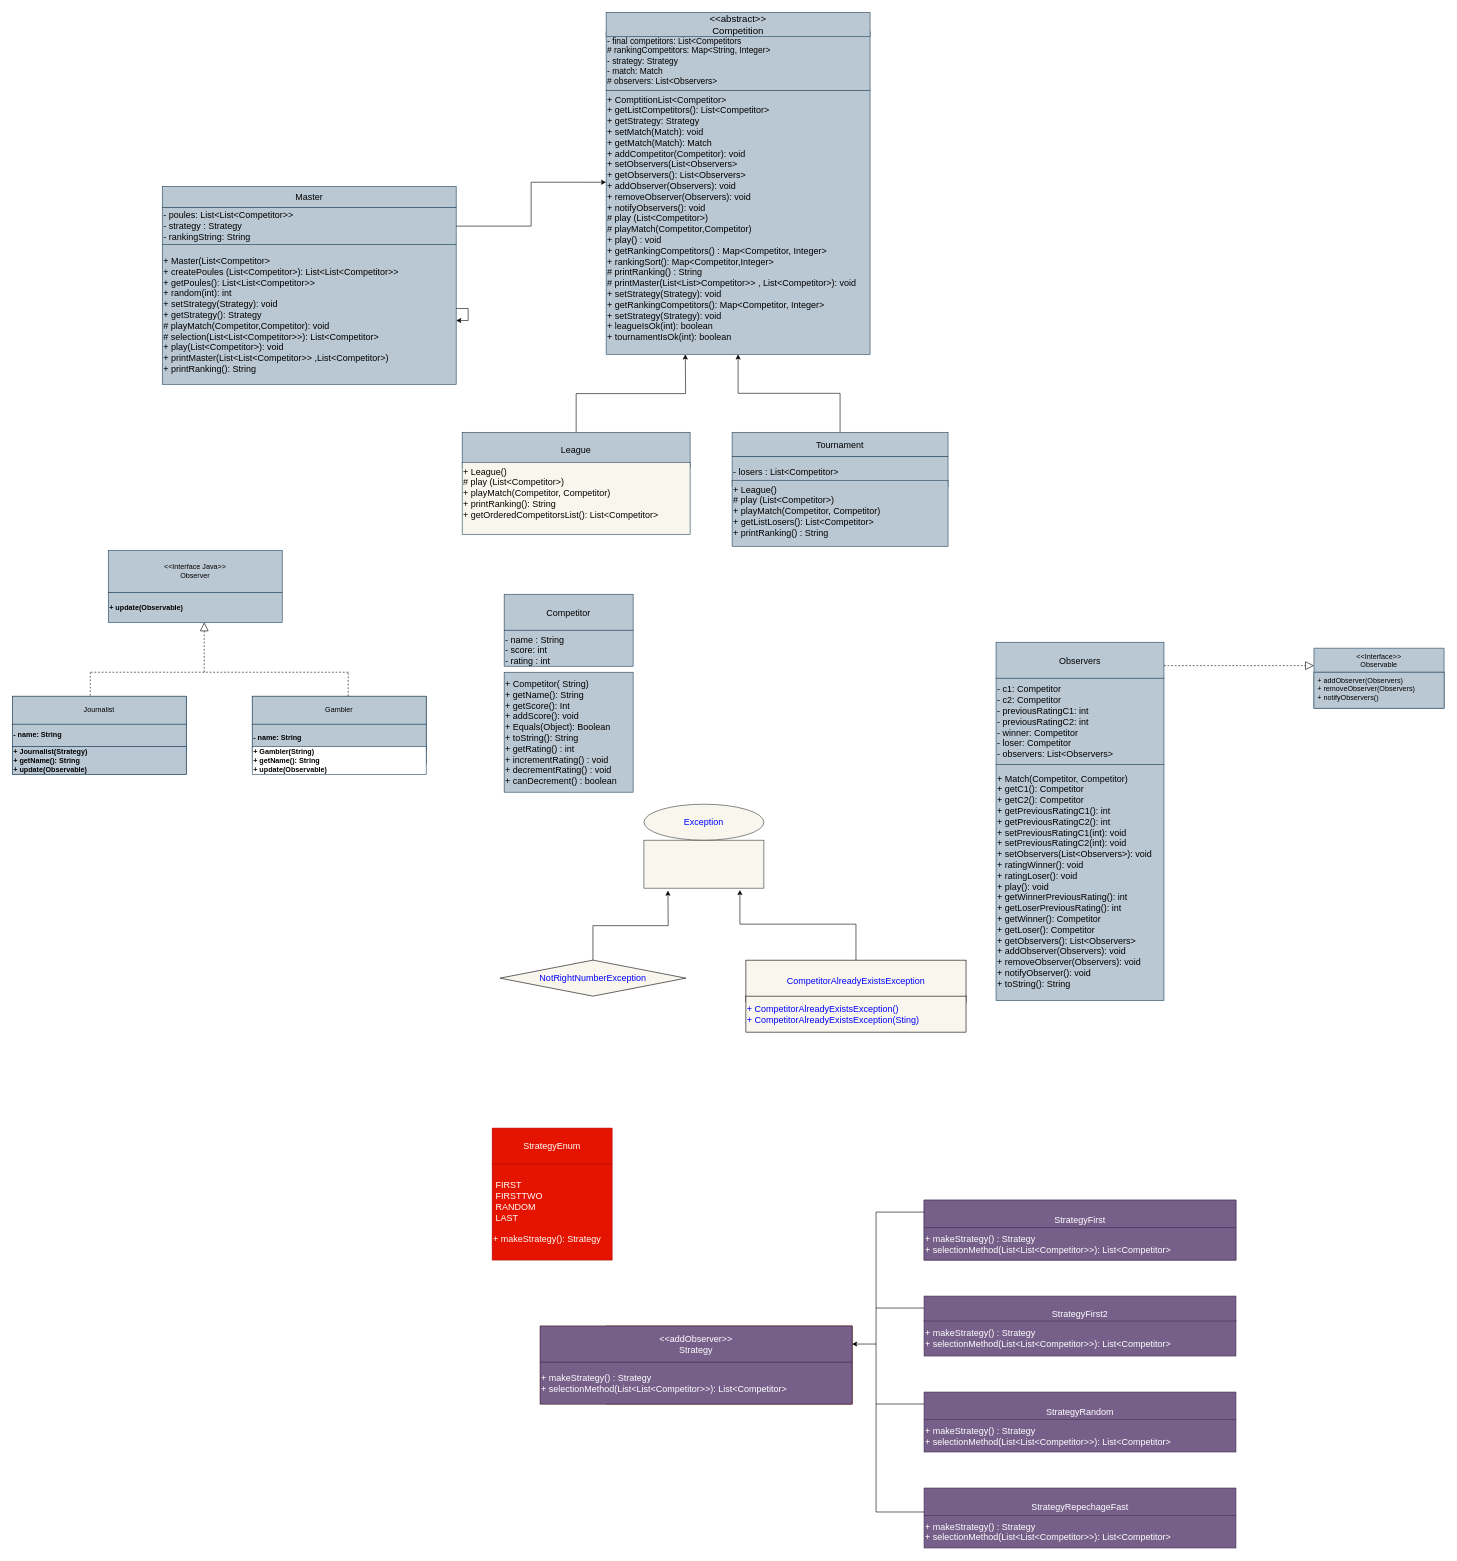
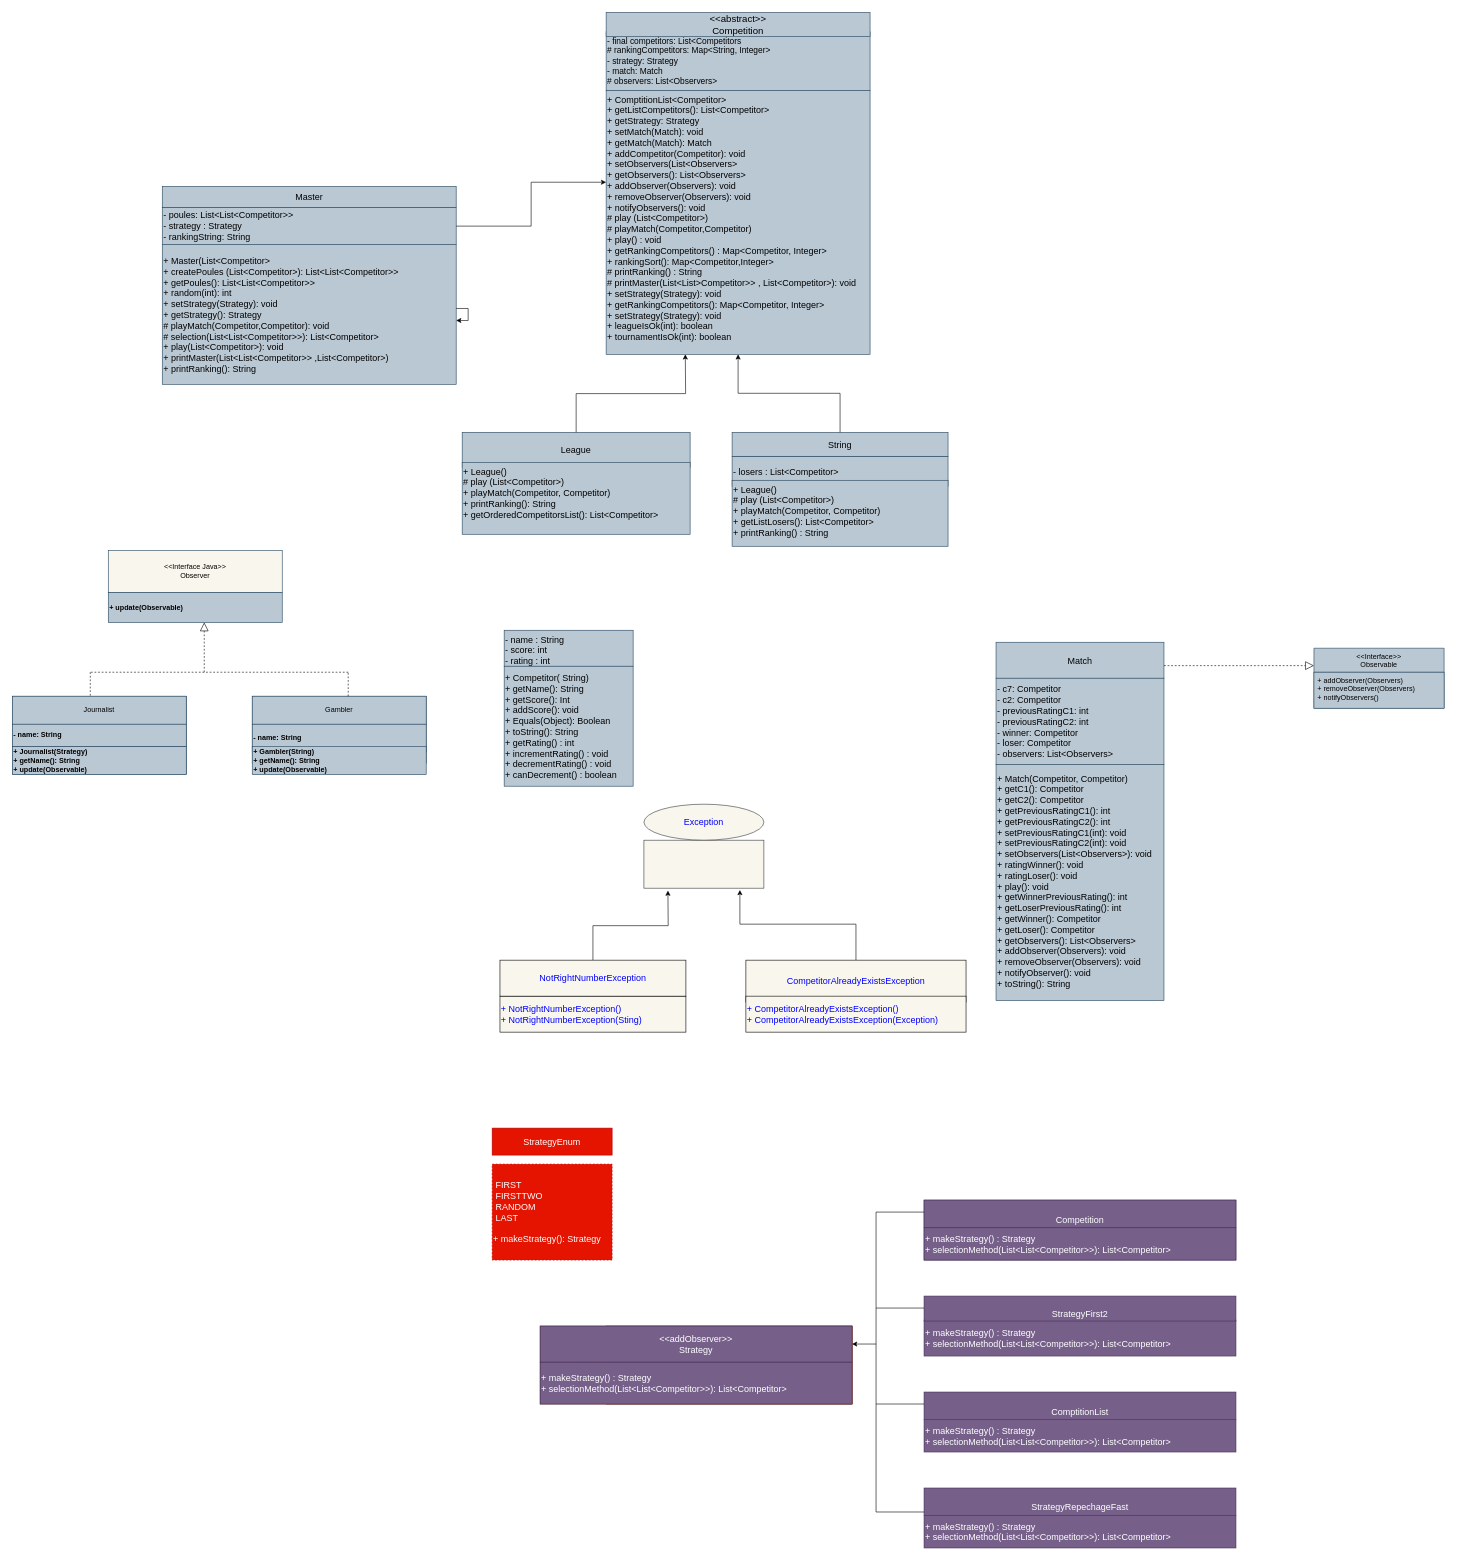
- <mxCell id="15" value="Tournament" style="rounded=0;whiteSpace=wrap;html=1;strokeColor=#23445d;fontSize=15;align=center;fillColor=#bac8d3;fontColor=#000000;" parent="13" vertex="1"><mxGeometry width="360" height="40" as="geometry" /></mxCell>
+ <mxCell id="15" value="String" style="rounded=0;whiteSpace=wrap;html=1;strokeColor=#23445d;fontSize=15;align=center;fillColor=#bac8d3;fontColor=#000000;" parent="13" vertex="1"><mxGeometry width="360" height="40" as="geometry" /></mxCell>
- <mxCell id="10" value="&lt;font color=&quot;#000000&quot;&gt;+ League()&amp;nbsp;&lt;br&gt;&lt;div&gt;# play (List&amp;lt;Competitor&amp;gt;)&lt;/div&gt;&lt;div&gt;+ playMatch(Competitor,&lt;span&gt;&amp;nbsp;Competitor)&lt;/span&gt;&lt;/div&gt;&lt;div&gt;&lt;div&gt;&lt;span&gt;+ printRanking(): String&lt;/span&gt;&lt;br&gt;&lt;/div&gt;&lt;/div&gt;&lt;div&gt;&lt;div&gt;+ getOrderedCompetitorsList(): List&amp;lt;Competitor&amp;gt;&lt;/div&gt;&lt;div&gt;&lt;br&gt;&lt;/div&gt;&lt;/div&gt;&lt;/font&gt;" style="rounded=0;whiteSpace=wrap;html=1;strokeColor=#23445d;fontSize=15;align=left;fillColor=#f9f7ed;verticalAlign=top;" parent="8" vertex="1"><mxGeometry y="50" width="380" height="120" as="geometry" /></mxCell>
+ <mxCell id="10" value="&lt;font color=&quot;#000000&quot;&gt;+ League()&amp;nbsp;&lt;br&gt;&lt;div&gt;# play (List&amp;lt;Competitor&amp;gt;)&lt;/div&gt;&lt;div&gt;+ playMatch(Competitor,&lt;span&gt;&amp;nbsp;Competitor)&lt;/span&gt;&lt;/div&gt;&lt;div&gt;&lt;div&gt;&lt;span&gt;+ printRanking(): String&lt;/span&gt;&lt;br&gt;&lt;/div&gt;&lt;/div&gt;&lt;div&gt;&lt;div&gt;+ getOrderedCompetitorsList(): List&amp;lt;Competitor&amp;gt;&lt;/div&gt;&lt;div&gt;&lt;br&gt;&lt;/div&gt;&lt;/div&gt;&lt;/font&gt;" style="rounded=0;whiteSpace=wrap;html=1;strokeColor=#23445d;fontSize=15;align=left;fillColor=#bac8d3;verticalAlign=top;" parent="8" vertex="1"><mxGeometry y="50" width="380" height="120" as="geometry" /></mxCell>
- <mxCell id="79" value="&amp;lt;&amp;lt;Interface Java&amp;gt;&amp;gt;&lt;br&gt;Observer" style="rounded=0;whiteSpace=wrap;html=1;fillColor=#bac8d3;strokeColor=#23445d;" parent="78" vertex="1"><mxGeometry width="290" height="70" as="geometry" /></mxCell>
+ <mxCell id="79" value="&amp;lt;&amp;lt;Interface Java&amp;gt;&amp;gt;&lt;br&gt;Observer" style="rounded=0;whiteSpace=wrap;html=1;fillColor=#f9f7ed;strokeColor=#23445d;" parent="78" vertex="1"><mxGeometry width="290" height="70" as="geometry" /></mxCell>
- <mxCell id="21" value="Competitor" style="rounded=0;whiteSpace=wrap;html=1;fillColor=#bac8d3;strokeColor=#23445d;fontColor=#000000;fontSize=15;" parent="1" vertex="1"><mxGeometry x="840" y="990" width="215" height="60" as="geometry" /></mxCell>
- <mxCell id="26" value="Observers" style="rounded=0;whiteSpace=wrap;html=1;fontSize=15;align=center;fillColor=#bac8d3;strokeColor=#23445d;fontColor=#000000;" parent="25" vertex="1"><mxGeometry x="-40" width="280" height="60" as="geometry" /></mxCell>
+ <mxCell id="26" value="Match" style="rounded=0;whiteSpace=wrap;html=1;fontSize=15;align=center;fillColor=#bac8d3;strokeColor=#23445d;fontColor=#000000;" parent="25" vertex="1"><mxGeometry x="-40" width="280" height="60" as="geometry" /></mxCell>
- <mxCell id="28" value="- c1: Competitor&lt;br&gt;- c2: Competitor&lt;br&gt;- previousRatingC1: int&lt;br&gt;- previousRatingC2: int&lt;br&gt;- winner: Competitor&lt;br&gt;- loser: Competitor&lt;br&gt;- observers: List&amp;lt;Observers&amp;gt;" style="rounded=0;whiteSpace=wrap;html=1;fontSize=15;align=left;fillColor=#bac8d3;strokeColor=#23445d;fontColor=#000000;" parent="27" vertex="1"><mxGeometry width="280" height="143.59" as="geometry" /></mxCell>
+ <mxCell id="28" value="- c7: Competitor&lt;br&gt;- c2: Competitor&lt;br&gt;- previousRatingC1: int&lt;br&gt;- previousRatingC2: int&lt;br&gt;- winner: Competitor&lt;br&gt;- loser: Competitor&lt;br&gt;- observers: List&amp;lt;Observers&amp;gt;" style="rounded=0;whiteSpace=wrap;html=1;fontSize=15;align=left;fillColor=#bac8d3;strokeColor=#23445d;fontColor=#000000;" parent="27" vertex="1"><mxGeometry width="280" height="143.59" as="geometry" /></mxCell>
- <mxCell id="23" value="+ Competitor( String)&lt;br&gt;&lt;div&gt;&lt;span&gt;+ getName(): String&lt;/span&gt;&lt;/div&gt;+ getScore(): Int&lt;br&gt;+ addScore(): void&lt;br&gt;&lt;div&gt;&lt;span&gt;+ Equals(Object): Boolean&lt;/span&gt;&lt;/div&gt;+ toString(): String&lt;br&gt;+ getRating() : int&lt;br&gt;+ incrementRating() : void&lt;br&gt;+ decrementRating() : void&lt;br&gt;+ canDecrement() : boolean" style="rounded=0;whiteSpace=wrap;html=1;fillColor=#bac8d3;strokeColor=#23445d;fontColor=#000000;fontSize=15;align=left;" parent="1" vertex="1"><mxGeometry x="840" y="1120" width="215" height="200" as="geometry" /></mxCell>
+ <mxCell id="23" value="+ Competitor( String)&lt;br&gt;&lt;div&gt;&lt;span&gt;+ getName(): String&lt;/span&gt;&lt;/div&gt;+ getScore(): Int&lt;br&gt;+ addScore(): void&lt;br&gt;&lt;div&gt;&lt;span&gt;+ Equals(Object): Boolean&lt;/span&gt;&lt;/div&gt;+ toString(): String&lt;br&gt;+ getRating() : int&lt;br&gt;+ incrementRating() : void&lt;br&gt;+ decrementRating() : void&lt;br&gt;+ canDecrement() : boolean" style="rounded=0;whiteSpace=wrap;html=1;fillColor=#bac8d3;strokeColor=#23445d;fontColor=#000000;fontSize=15;align=left;" parent="1" vertex="1"><mxGeometry x="840" y="1110" width="215" height="200" as="geometry" /></mxCell>
- <mxCell id="92" value="&lt;b&gt;+ Gambler(String)&lt;br&gt;+ getName(): String&lt;br&gt;&lt;/b&gt;&lt;b&gt;+ update(Observable)&lt;/b&gt;" style="rounded=0;whiteSpace=wrap;html=1;align=left;fillColor=#ffffff;strokeColor=#23445d;" parent="87" vertex="1"><mxGeometry y="84" width="290" height="46.667" as="geometry" /></mxCell>
+ <mxCell id="92" value="&lt;b&gt;+ Gambler(String)&lt;br&gt;+ getName(): String&lt;br&gt;&lt;/b&gt;&lt;b&gt;+ update(Observable)&lt;/b&gt;" style="rounded=0;whiteSpace=wrap;html=1;align=left;fillColor=#bac8d3;strokeColor=#23445d;" parent="87" vertex="1"><mxGeometry y="84" width="290" height="46.667" as="geometry" /></mxCell>
- <mxCell id="35" value="&lt;span style=&quot;&quot;&gt;NotRightNumberException&lt;/span&gt;" style="rhombus;whiteSpace=wrap;html=1;fontSize=15;align=center;fillColor=#f9f7ed;strokeColor=#000000;fontColor=#0000FF;" parent="1" vertex="1"><mxGeometry x="833" y="1600" width="310" height="60" as="geometry" /></mxCell>
+ <mxCell id="35" value="&lt;span style=&quot;&quot;&gt;NotRightNumberException&lt;/span&gt;" style="rounded=0;whiteSpace=wrap;html=1;fontSize=15;align=center;fillColor=#f9f7ed;strokeColor=#000000;fontColor=#0000FF;" parent="1" vertex="1"><mxGeometry x="833" y="1600" width="310" height="60" as="geometry" /></mxCell>
+ <mxCell id="33" value="&lt;span style=&quot;&quot;&gt;+ NotRightNumberException()&lt;/span&gt;&lt;br style=&quot;&quot;&gt;&lt;div style=&quot;&quot;&gt;+ NotRightNumberException(Sting)&lt;/div&gt;" style="rounded=0;whiteSpace=wrap;html=1;fontSize=15;align=left;fillColor=#f9f7ed;strokeColor=#000000;fontColor=#0000FF;" parent="1" vertex="1"><mxGeometry x="833" y="1660" width="310" height="60" as="geometry" /></mxCell>
- <mxCell id="76" value="+&amp;nbsp;&lt;span style=&quot;text-align: center&quot;&gt;CompetitorAlreadyExistsException&lt;/span&gt;()&lt;br&gt;&lt;div&gt;&lt;span&gt;+&amp;nbsp;&lt;/span&gt;&lt;span style=&quot;text-align: center&quot;&gt;CompetitorAlreadyExistsException&lt;/span&gt;&lt;span&gt;(Sting)&lt;/span&gt;&lt;/div&gt;" style="rounded=0;whiteSpace=wrap;html=1;fontSize=15;align=left;fillColor=#f9f7ed;strokeColor=#000000;fontColor=#0000FF;" parent="74" vertex="1"><mxGeometry y="60" width="367" height="60" as="geometry" /></mxCell>
+ <mxCell id="76" value="+&amp;nbsp;&lt;span style=&quot;text-align: center&quot;&gt;CompetitorAlreadyExistsException&lt;/span&gt;()&lt;br&gt;&lt;div&gt;&lt;span&gt;+&amp;nbsp;&lt;/span&gt;&lt;span style=&quot;text-align: center&quot;&gt;CompetitorAlreadyExistsException&lt;/span&gt;&lt;span&gt;(Exception)&lt;/span&gt;&lt;/div&gt;" style="rounded=0;whiteSpace=wrap;html=1;fontSize=15;align=left;fillColor=#f9f7ed;strokeColor=#000000;fontColor=#0000FF;" parent="74" vertex="1"><mxGeometry y="60" width="367" height="60" as="geometry" /></mxCell>
- <mxCell id="63" value="StrategyEnum" style="rounded=0;whiteSpace=wrap;html=1;fontSize=15;align=center;fillColor=#e51400;strokeColor=#B20000;fontColor=#ffffff;" parent="1" vertex="1"><mxGeometry x="820" y="1880" width="200" height="60" as="geometry" /></mxCell>
+ <mxCell id="63" value="StrategyEnum" style="rounded=0;whiteSpace=wrap;html=1;fontSize=15;align=center;fillColor=#e51400;strokeColor=#B20000;fontColor=#ffffff;" parent="1" vertex="1"><mxGeometry x="820" y="1880" width="200" height="45" as="geometry" /></mxCell>
- <mxCell id="64" value="&lt;div&gt;&amp;nbsp;FIRST&lt;/div&gt;&lt;div&gt;&amp;nbsp;FIRSTTWO&lt;/div&gt;&lt;div&gt;&amp;nbsp;RANDOM&lt;/div&gt;&lt;div&gt;&amp;nbsp;LAST&lt;/div&gt;&lt;div&gt;&lt;br&gt;&lt;/div&gt;&lt;div&gt;+ makeStrategy(): Strategy&lt;br&gt;&lt;/div&gt;" style="rounded=0;whiteSpace=wrap;html=1;fontSize=15;align=left;fillColor=#e51400;strokeColor=#B20000;fontColor=#ffffff;" parent="1" vertex="1"><mxGeometry x="820" y="1940" width="200" height="160" as="geometry" /></mxCell>
+ <mxCell id="64" value="&lt;div&gt;&amp;nbsp;FIRST&lt;/div&gt;&lt;div&gt;&amp;nbsp;FIRSTTWO&lt;/div&gt;&lt;div&gt;&amp;nbsp;RANDOM&lt;/div&gt;&lt;div&gt;&amp;nbsp;LAST&lt;/div&gt;&lt;div&gt;&lt;br&gt;&lt;/div&gt;&lt;div&gt;+ makeStrategy(): Strategy&lt;br&gt;&lt;/div&gt;" style="rounded=0;whiteSpace=wrap;html=1;fontSize=15;align=left;fillColor=#e51400;strokeColor=#B20000;fontColor=#ffffff;dashed=1;" parent="1" vertex="1"><mxGeometry x="820" y="1940" width="200" height="160" as="geometry" /></mxCell>
- <mxCell id="53" value="&lt;br&gt;&lt;div style=&quot;font-size: 15px&quot;&gt;StrategyFirst&lt;/div&gt;" style="rounded=0;whiteSpace=wrap;html=1;fontSize=15;fillColor=#76608a;strokeColor=#432D57;fontColor=#ffffff;" parent="51" vertex="1"><mxGeometry width="520" height="46.154" as="geometry" /></mxCell>
+ <mxCell id="53" value="&lt;br&gt;&lt;div style=&quot;font-size: 15px&quot;&gt;Competition&lt;/div&gt;" style="rounded=0;whiteSpace=wrap;html=1;fontSize=15;fillColor=#76608a;strokeColor=#432D57;fontColor=#ffffff;" parent="51" vertex="1"><mxGeometry width="520" height="46.154" as="geometry" /></mxCell>
- <mxCell id="48" value="&lt;br&gt;&lt;div style=&quot;font-size: 15px&quot;&gt;StrategyRandom&lt;/div&gt;" style="rounded=0;whiteSpace=wrap;html=1;fontSize=15;fillColor=#76608a;strokeColor=#432D57;fontColor=#ffffff;" parent="46" vertex="1"><mxGeometry width="520" height="46.154" as="geometry" /></mxCell>
+ <mxCell id="48" value="&lt;br&gt;&lt;div style=&quot;font-size: 15px&quot;&gt;ComptitionList&lt;/div&gt;" style="rounded=0;whiteSpace=wrap;html=1;fontSize=15;fillColor=#76608a;strokeColor=#432D57;fontColor=#ffffff;" parent="46" vertex="1"><mxGeometry width="520" height="46.154" as="geometry" /></mxCell>
